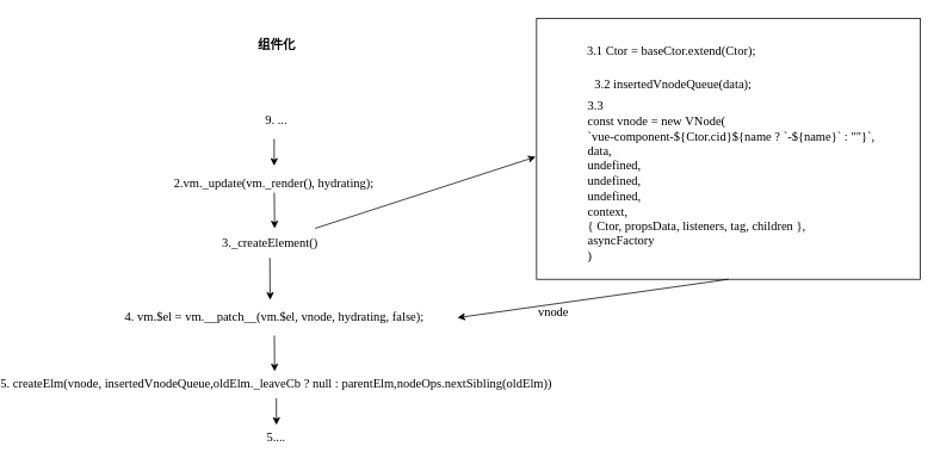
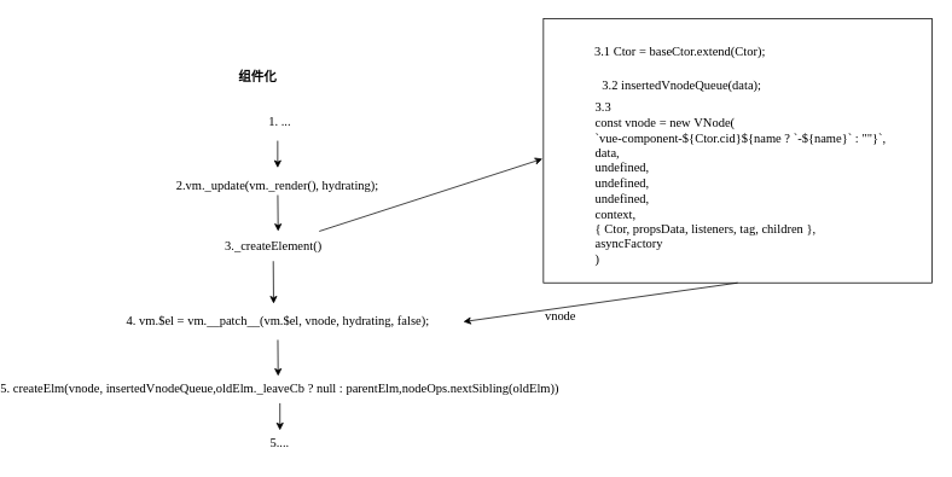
- <mxCell id="2" value="组件化" style="text;strokeColor=none;fillColor=none;html=1;fontSize=14;fontStyle=1;verticalAlign=middle;align=center;fontFamily=Times New Roman;fontColor=#000000;" parent="1" vertex="1"><mxGeometry x="178" y="31" width="100" height="40" as="geometry" /></mxCell>
+ <mxCell id="2" value="组件化" style="text;strokeColor=none;fillColor=none;html=1;fontSize=14;fontStyle=1;verticalAlign=middle;align=center;fontFamily=Times New Roman;fontColor=#000000;" parent="1" vertex="1"><mxGeometry x="153" y="66" width="100" height="40" as="geometry" /></mxCell>
- <mxCell id="4" value="9. ..." style="text;html=1;strokeColor=none;fillColor=none;align=center;verticalAlign=middle;whiteSpace=wrap;rounded=0;fontFamily=Times New Roman;fontColor=#000000;fontSize=14;" vertex="1" parent="1"><mxGeometry x="198" y="120" width="60" height="30" as="geometry" /></mxCell>
+ <mxCell id="4" value="1. ..." style="text;html=1;strokeColor=none;fillColor=none;align=center;verticalAlign=middle;whiteSpace=wrap;rounded=0;fontFamily=Times New Roman;fontColor=#000000;fontSize=14;" vertex="1" parent="1"><mxGeometry x="198" y="120" width="60" height="30" as="geometry" /></mxCell>
